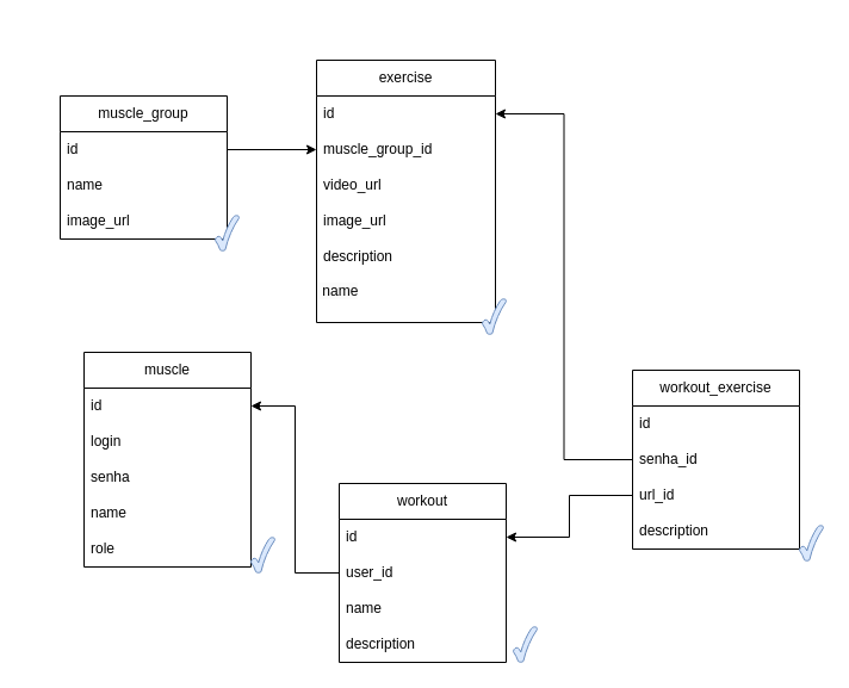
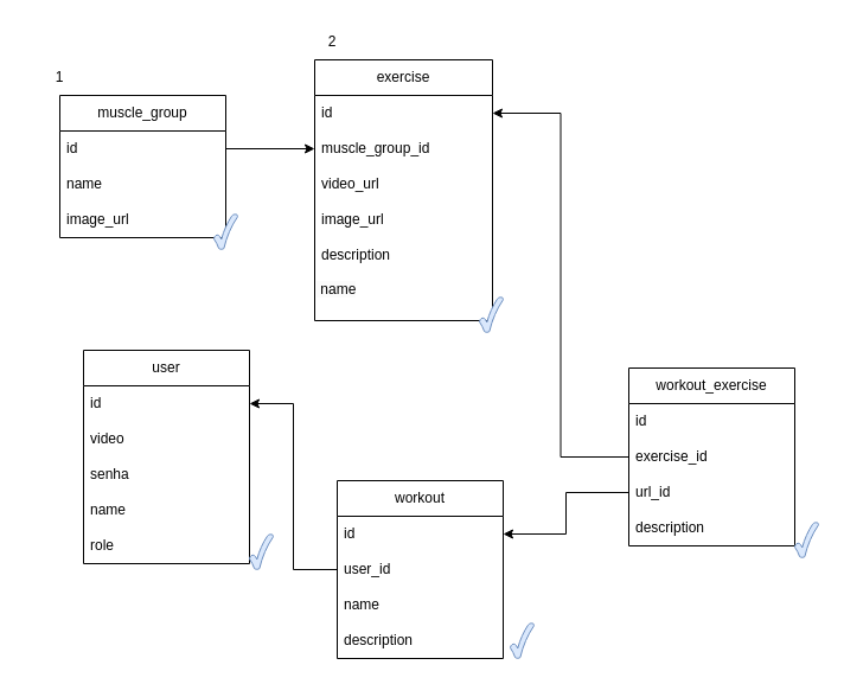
+ <mxCell id="26" value="2" style="text;html=1;strokeColor=none;fillColor=none;align=center;verticalAlign=middle;whiteSpace=wrap;rounded=0;" parent="1" vertex="1"><mxGeometry x="250" y="20" width="60" height="30" as="geometry" /></mxCell>
+ <mxCell id="25" value="1" style="text;html=1;strokeColor=none;fillColor=none;align=center;verticalAlign=middle;whiteSpace=wrap;rounded=0;" parent="1" vertex="1"><mxGeometry x="20" y="50" width="60" height="30" as="geometry" /></mxCell>
- <mxCell id="18" value="muscle" style="swimlane;fontStyle=0;childLayout=stackLayout;horizontal=1;startSize=30;horizontalStack=0;resizeParent=1;resizeParentMax=0;resizeLast=0;collapsible=1;marginBottom=0;whiteSpace=wrap;html=1;" parent="1" vertex="1"><mxGeometry x="70" y="295" width="140" height="180" as="geometry" /></mxCell>
+ <mxCell id="18" value="user" style="swimlane;fontStyle=0;childLayout=stackLayout;horizontal=1;startSize=30;horizontalStack=0;resizeParent=1;resizeParentMax=0;resizeLast=0;collapsible=1;marginBottom=0;whiteSpace=wrap;html=1;" parent="1" vertex="1"><mxGeometry x="70" y="295" width="140" height="180" as="geometry" /></mxCell>
- <mxCell id="20" value="login" style="text;strokeColor=none;fillColor=none;align=left;verticalAlign=middle;spacingLeft=4;spacingRight=4;overflow=hidden;points=[[0,0.5],[1,0.5]];portConstraint=eastwest;rotatable=0;whiteSpace=wrap;html=1;" parent="18" vertex="1"><mxGeometry y="60" width="140" height="30" as="geometry" /></mxCell>
+ <mxCell id="20" value="video" style="text;strokeColor=none;fillColor=none;align=left;verticalAlign=middle;spacingLeft=4;spacingRight=4;overflow=hidden;points=[[0,0.5],[1,0.5]];portConstraint=eastwest;rotatable=0;whiteSpace=wrap;html=1;" parent="18" vertex="1"><mxGeometry y="60" width="140" height="30" as="geometry" /></mxCell>
- <mxCell id="11" value="senha_id" style="text;strokeColor=none;fillColor=none;align=left;verticalAlign=middle;spacingLeft=4;spacingRight=4;overflow=hidden;points=[[0,0.5],[1,0.5]];portConstraint=eastwest;rotatable=0;whiteSpace=wrap;html=1;" parent="9" vertex="1"><mxGeometry y="60" width="140" height="30" as="geometry" /></mxCell>
+ <mxCell id="11" value="exercise_id" style="text;strokeColor=none;fillColor=none;align=left;verticalAlign=middle;spacingLeft=4;spacingRight=4;overflow=hidden;points=[[0,0.5],[1,0.5]];portConstraint=eastwest;rotatable=0;whiteSpace=wrap;html=1;" parent="9" vertex="1"><mxGeometry y="60" width="140" height="30" as="geometry" /></mxCell>
